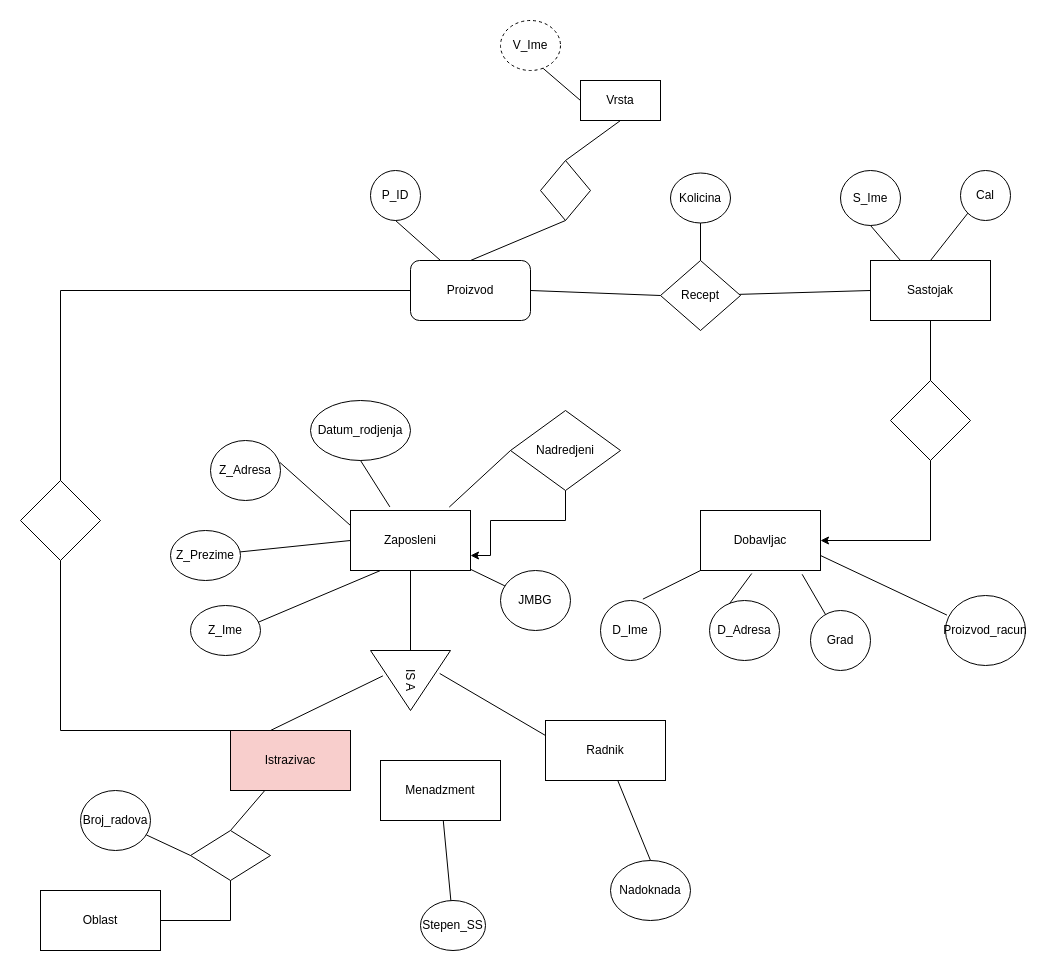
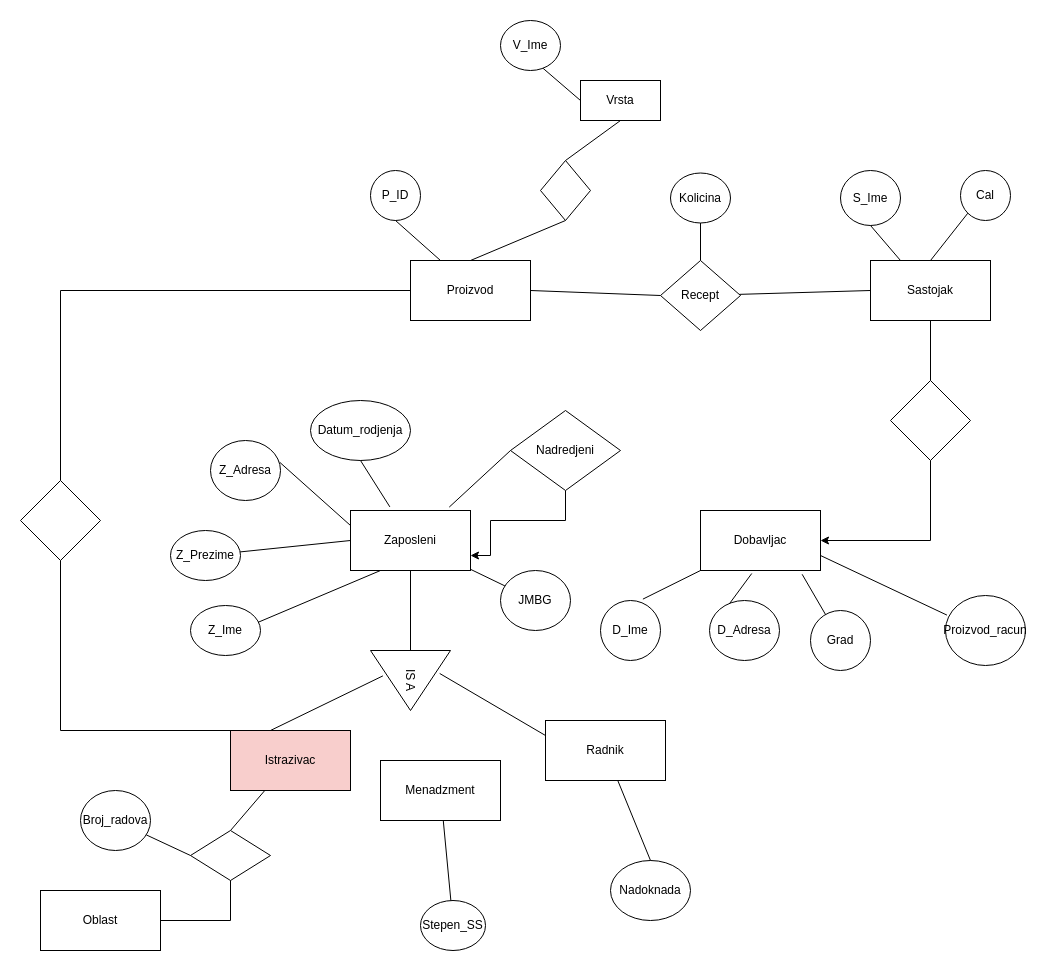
- <mxCell id="58" value="V_Ime" style="ellipse;whiteSpace=wrap;html=1;dashed=1;" vertex="1" parent="1"><mxGeometry x="500" y="20" width="60" height="50" as="geometry" /></mxCell>
+ <mxCell id="58" value="V_Ime" style="ellipse;whiteSpace=wrap;html=1;" vertex="1" parent="1"><mxGeometry x="500" y="20" width="60" height="50" as="geometry" /></mxCell>
- <mxCell id="2" value="Proizvod" style="whiteSpace=wrap;html=1;rounded=1;" vertex="1" parent="1"><mxGeometry x="410" y="260" width="120" height="60" as="geometry" /></mxCell>
+ <mxCell id="2" value="Proizvod" style="whiteSpace=wrap;html=1;" vertex="1" parent="1"><mxGeometry x="410" y="260" width="120" height="60" as="geometry" /></mxCell>
